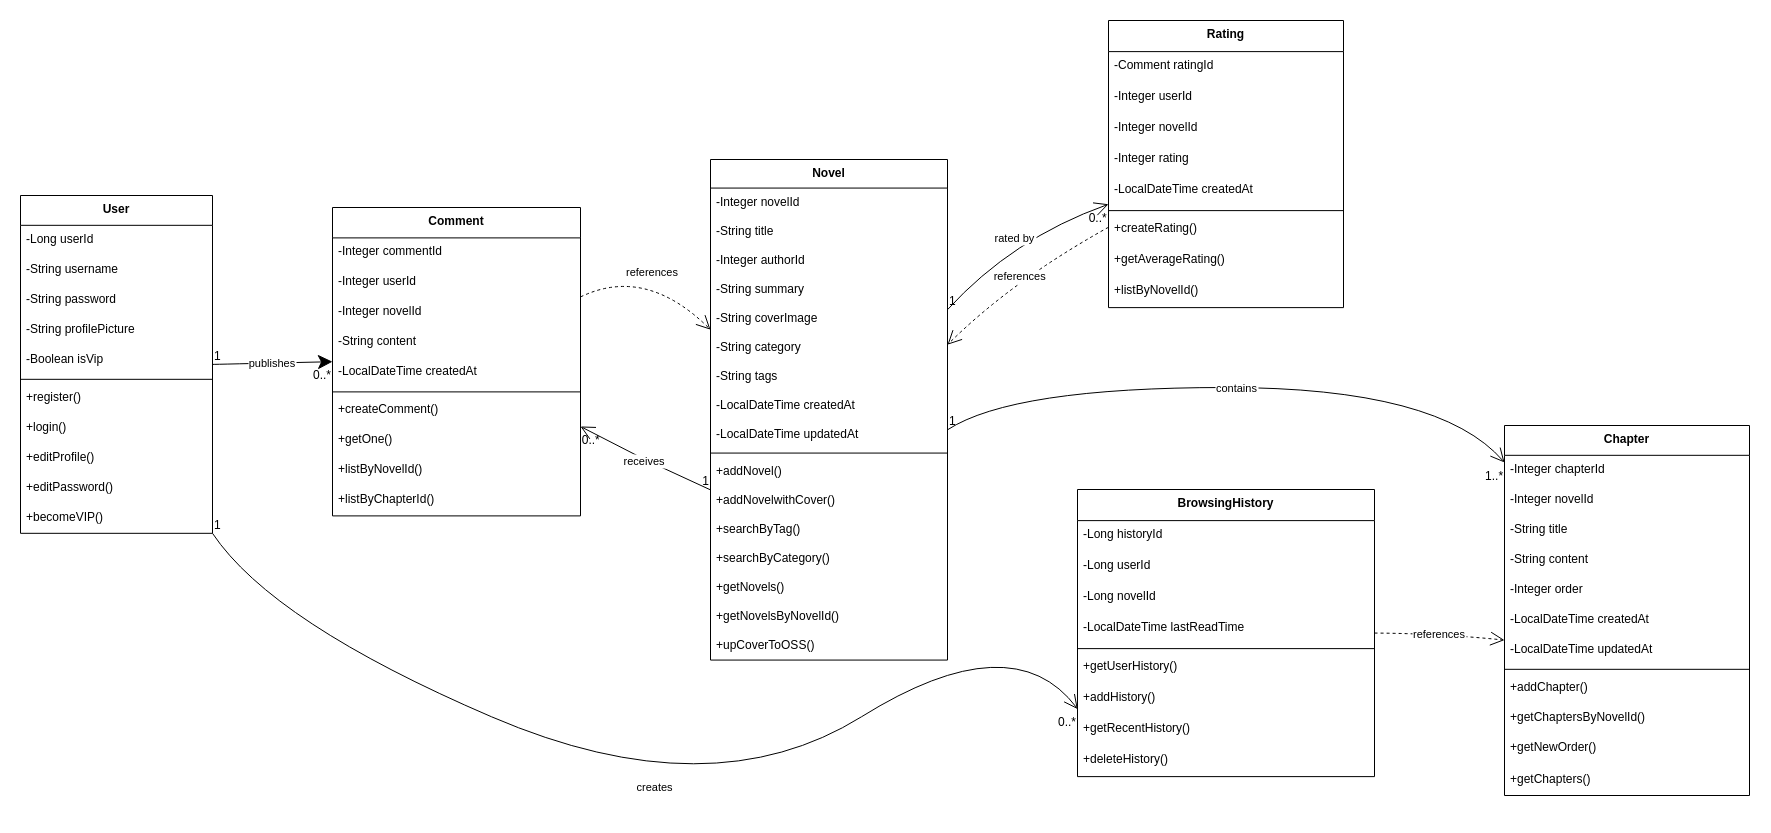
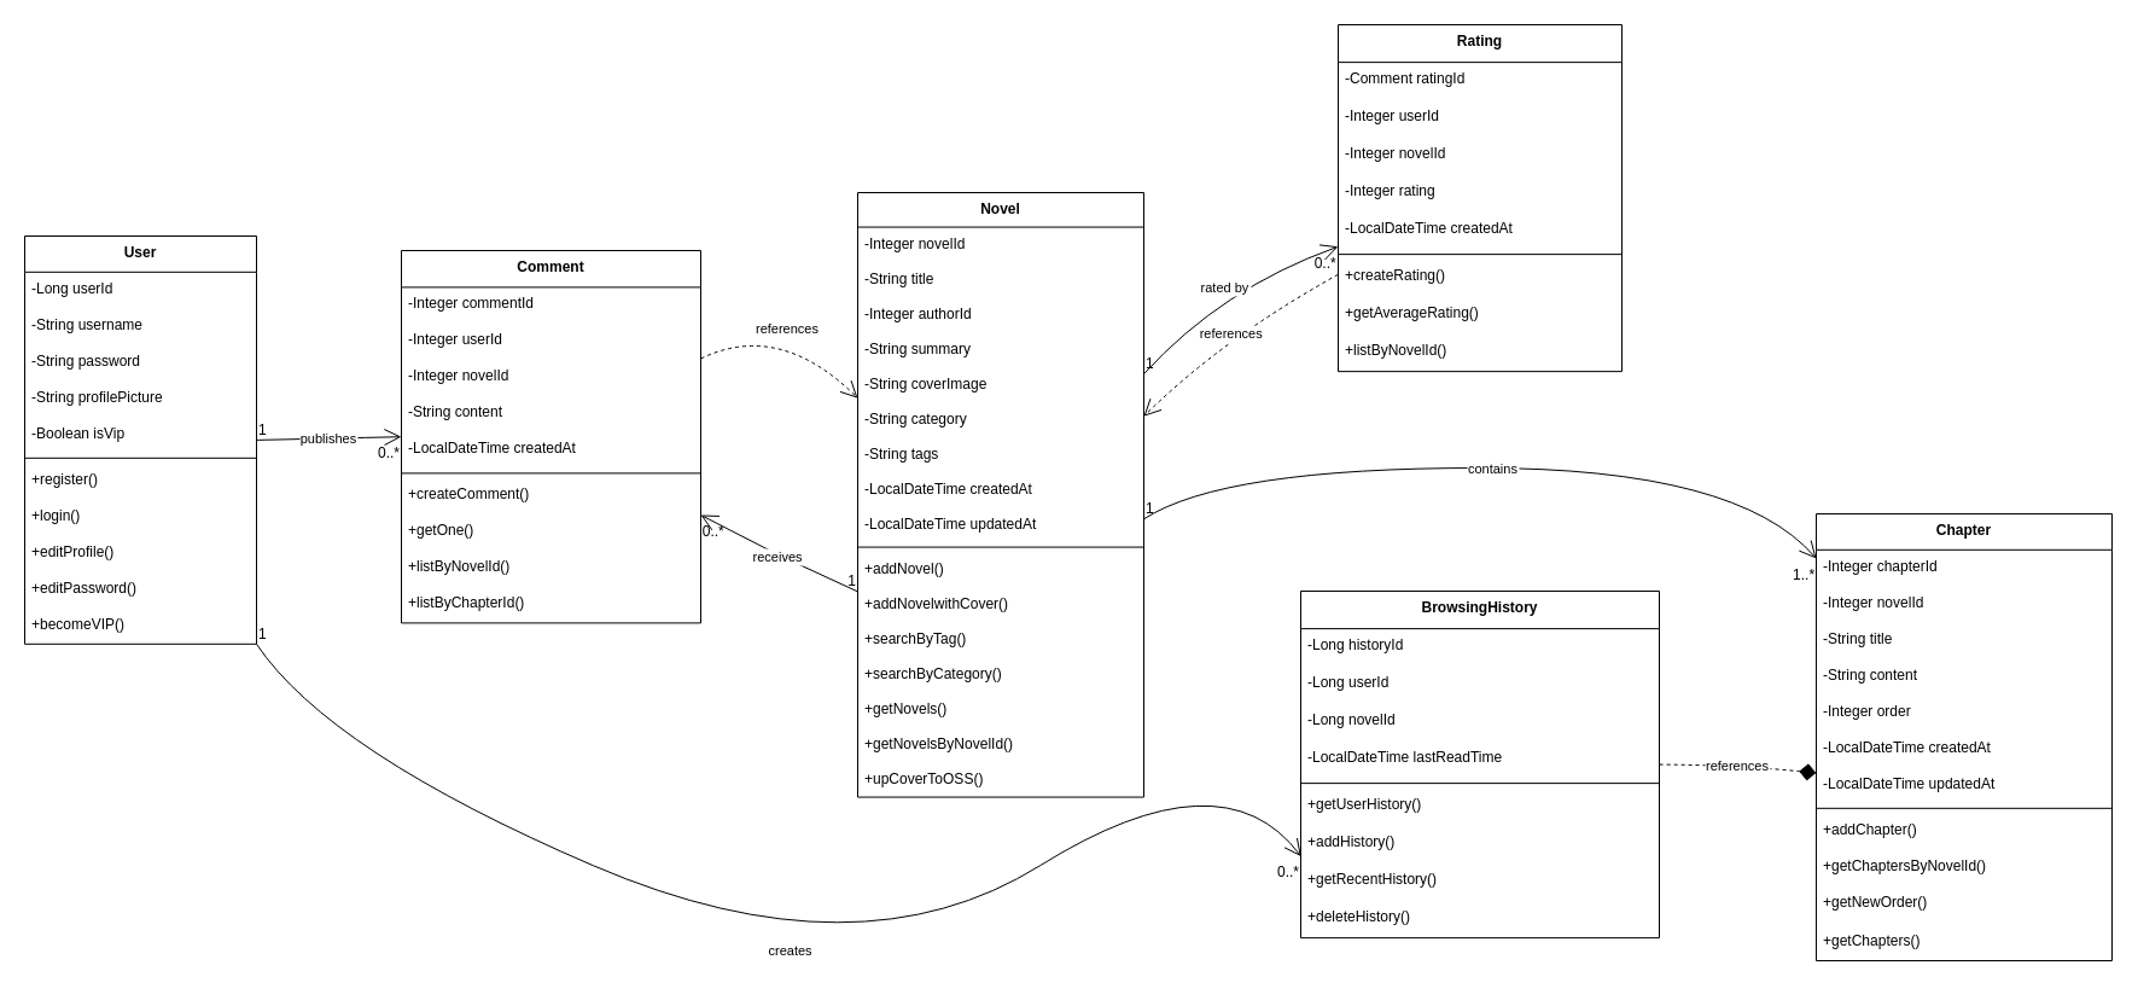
- <mxCell id="79" value="publishes" style="curved=1;startArrow=none;endArrow=classic;endSize=12;exitX=1;exitY=0.5;entryX=0;entryY=0.5;rounded=0;" edge="1" parent="1" source="2" target="45"><mxGeometry relative="1" as="geometry"><Array as="points" /></mxGeometry></mxCell>
+ <mxCell id="79" value="publishes" style="curved=1;startArrow=none;endArrow=open;endSize=12;exitX=1;exitY=0.5;entryX=0;entryY=0.5;rounded=0;" edge="1" parent="1" source="2" target="45"><mxGeometry relative="1" as="geometry"><Array as="points" /></mxGeometry></mxCell>
- <mxCell id="91" value="references" style="curved=1;dashed=1;startArrow=none;endArrow=open;endSize=12;exitX=1;exitY=0.5;entryX=0;entryY=0.58;rounded=0;" edge="1" parent="1" source="66" target="32"><mxGeometry relative="1" as="geometry"><Array as="points"><mxPoint x="1439" y="633" /></Array></mxGeometry></mxCell>
+ <mxCell id="91" value="references" style="curved=1;dashed=1;startArrow=none;endArrow=diamond;endSize=12;exitX=1;exitY=0.5;entryX=0;entryY=0.58;rounded=0;" edge="1" parent="1" source="66" target="32"><mxGeometry relative="1" as="geometry"><Array as="points"><mxPoint x="1439" y="633" /></Array></mxGeometry></mxCell>
